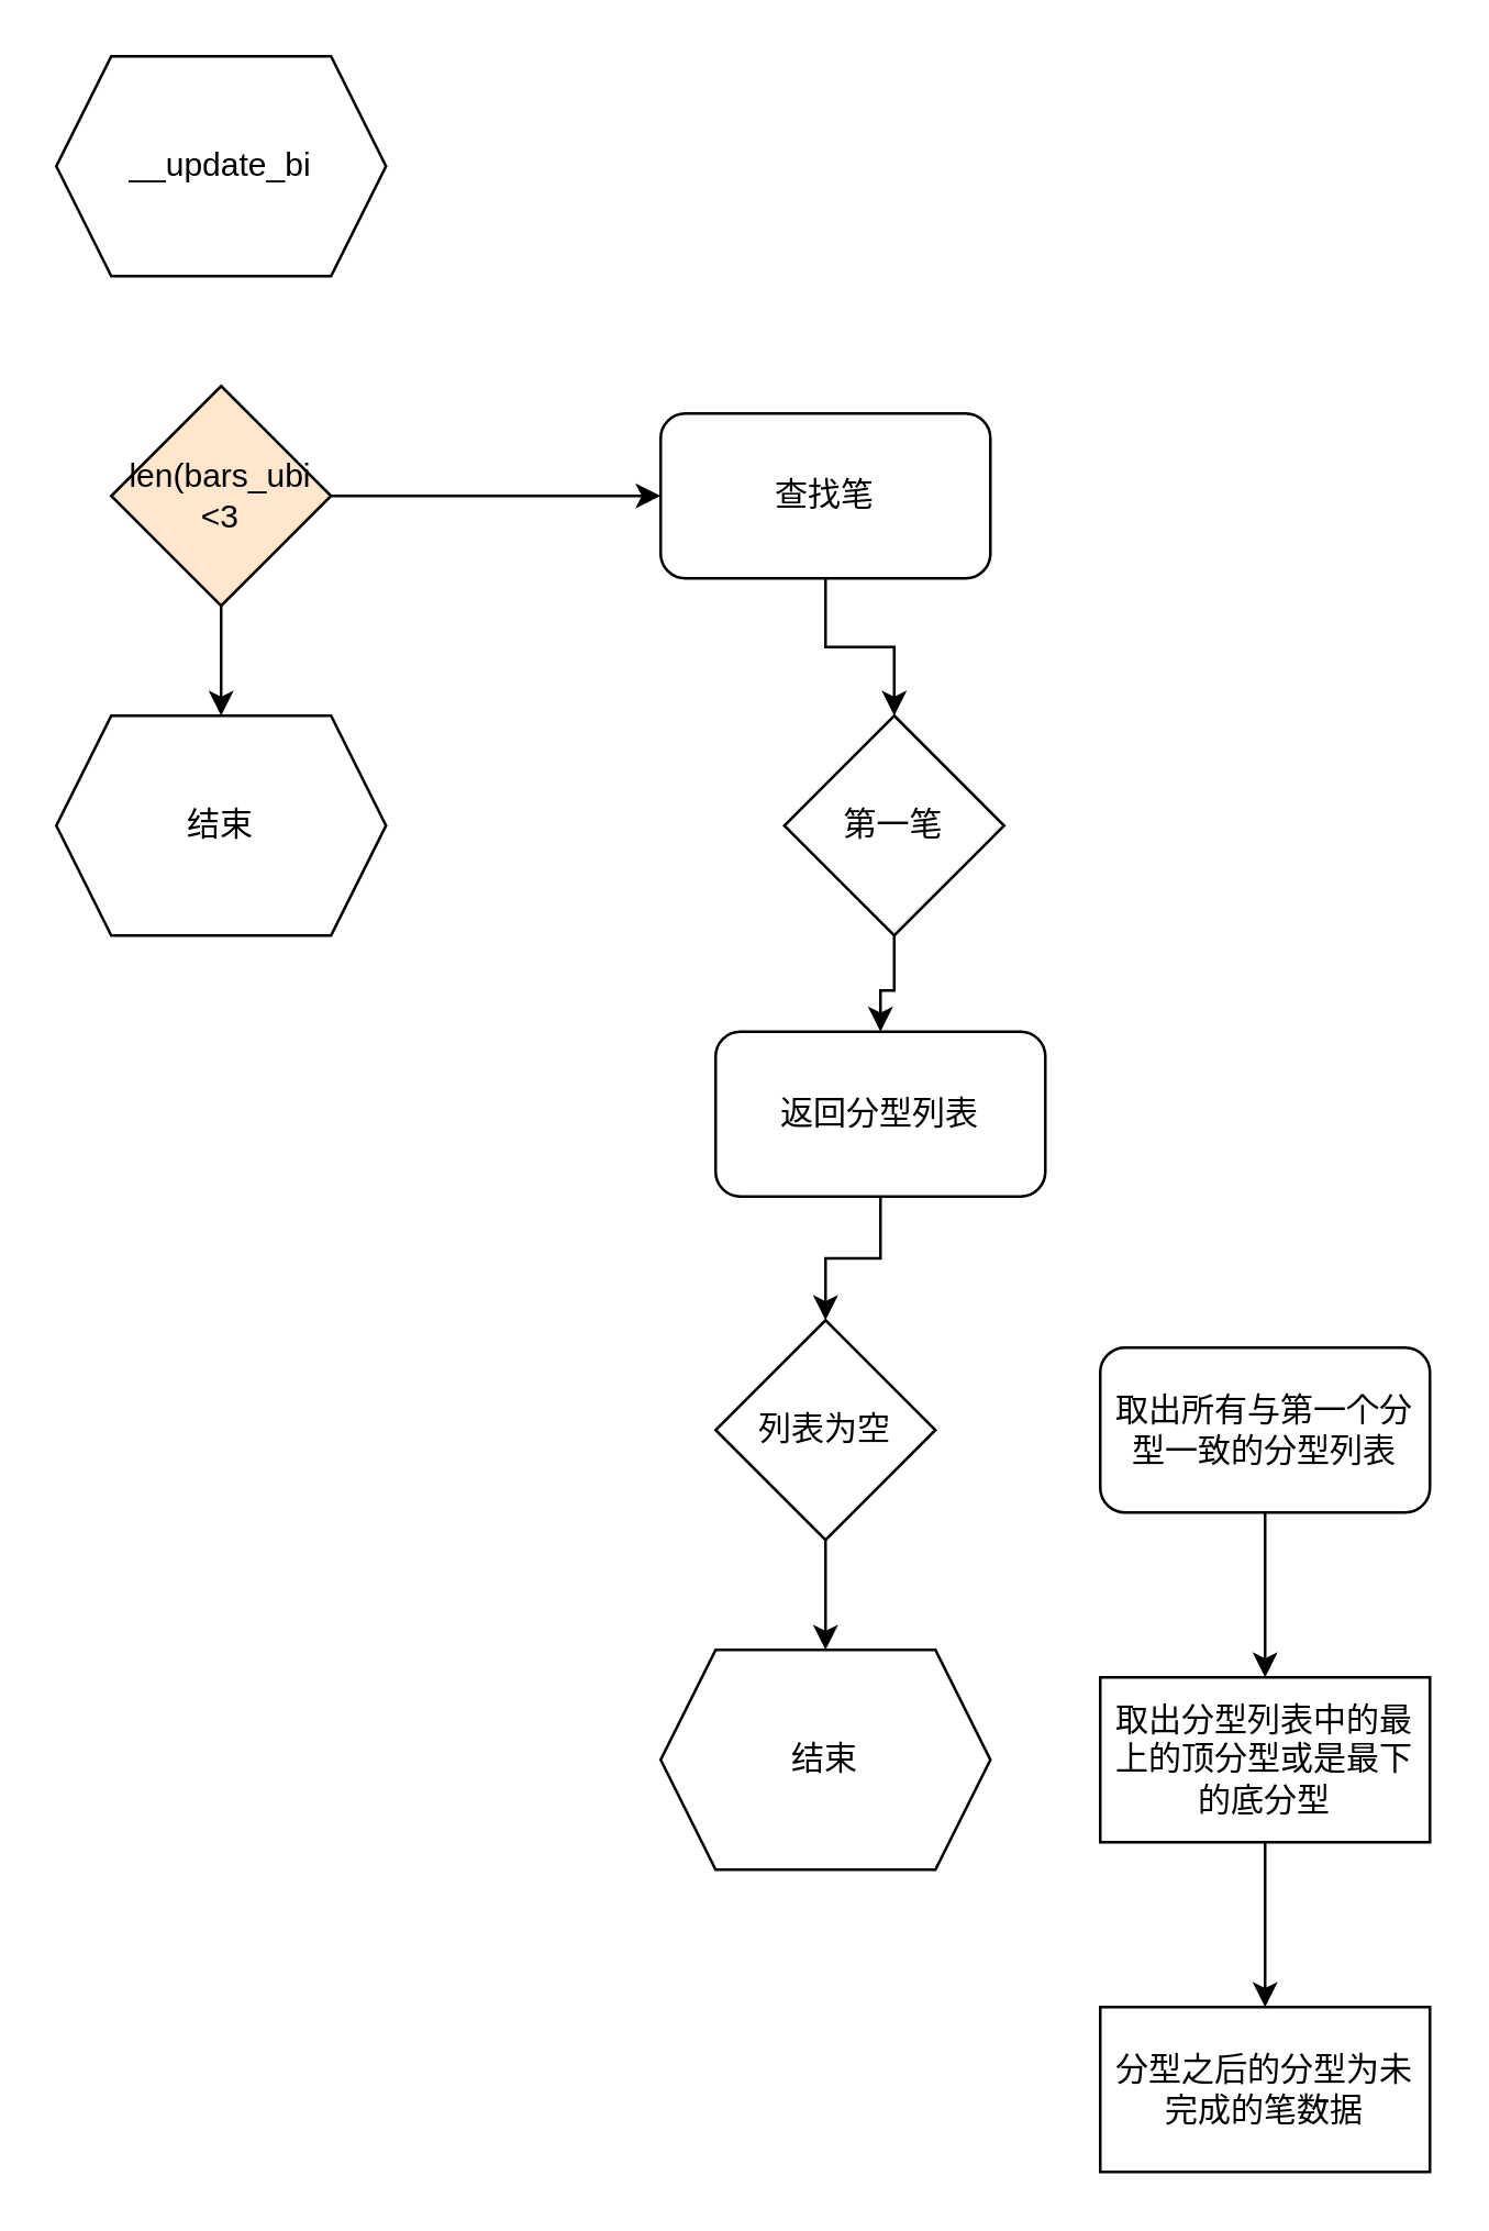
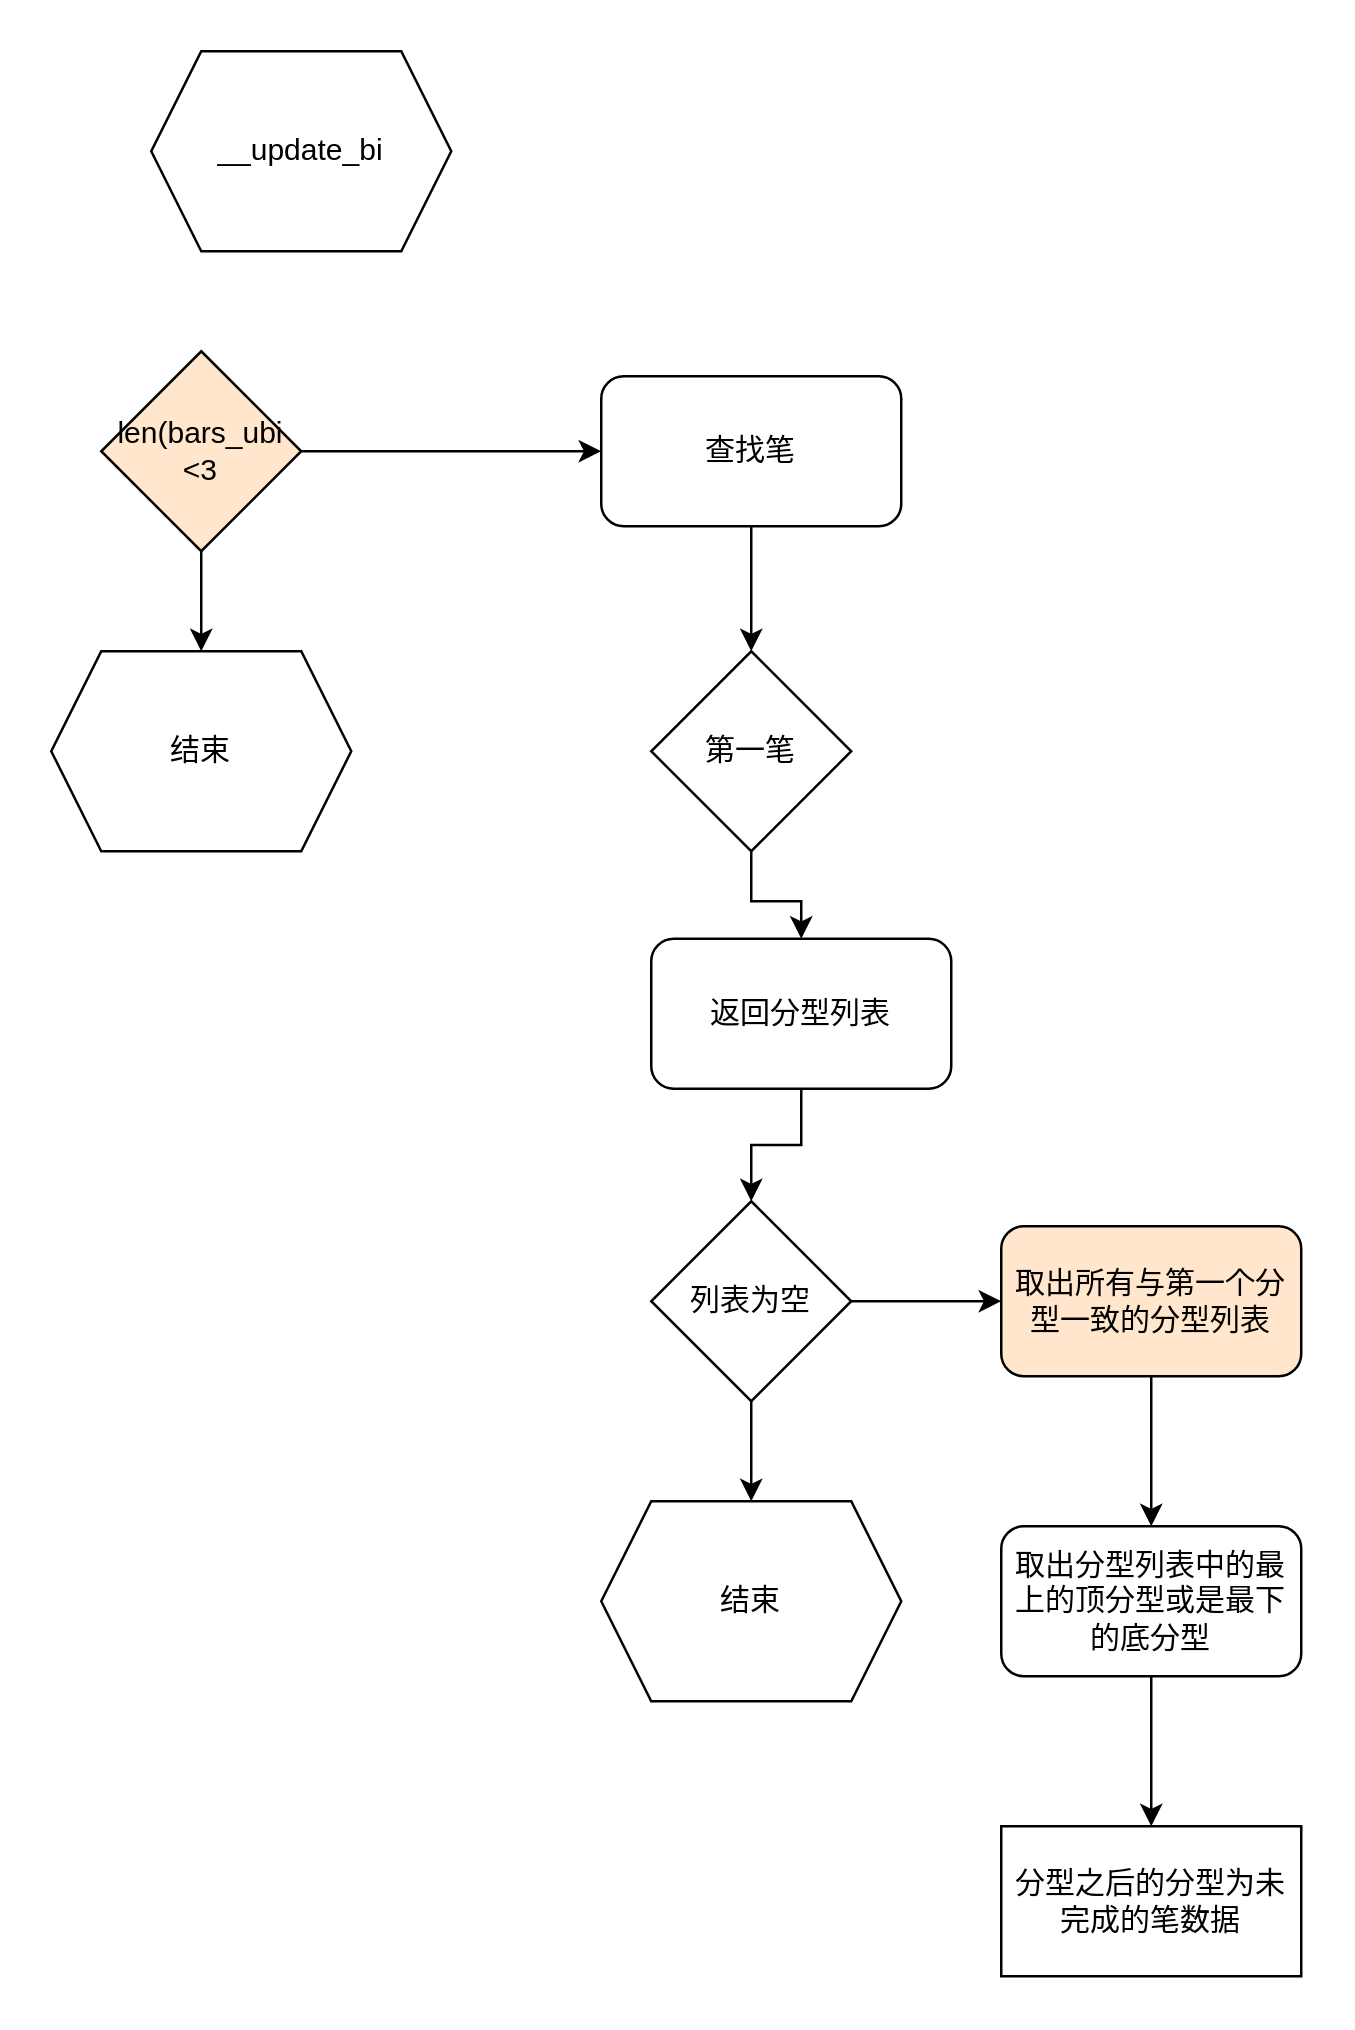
- <mxCell id="2" value="__update_bi" style="shape=hexagon;perimeter=hexagonPerimeter2;whiteSpace=wrap;html=1;fixedSize=1;fillColor=#FFFFFF;" vertex="1" parent="1"><mxGeometry x="20" y="20" width="120" height="80" as="geometry" /></mxCell>
+ <mxCell id="2" value="__update_bi" style="shape=hexagon;perimeter=hexagonPerimeter2;whiteSpace=wrap;html=1;fixedSize=1;fillColor=#FFFFFF;" vertex="1" parent="1"><mxGeometry x="60" y="20" width="120" height="80" as="geometry" /></mxCell>
- <mxCell id="10" value="第一笔" style="rhombus;whiteSpace=wrap;html=1;fillColor=#FFFFFF;" vertex="1" parent="1"><mxGeometry x="285" y="260" width="80" height="80" as="geometry" /></mxCell>
+ <mxCell id="10" value="第一笔" style="rhombus;whiteSpace=wrap;html=1;fillColor=#FFFFFF;" vertex="1" parent="1"><mxGeometry x="260" y="260" width="80" height="80" as="geometry" /></mxCell>
+ <mxCell id="14" style="edgeStyle=orthogonalEdgeStyle;rounded=0;orthogonalLoop=1;jettySize=auto;html=1;" edge="1" parent="1" source="15" target="18"><mxGeometry relative="1" as="geometry" /></mxCell>
- <mxCell id="18" value="取出所有与第一个分型一致的分型列表" style="rounded=1;whiteSpace=wrap;html=1;fillColor=#FFFFFF;" vertex="1" parent="1"><mxGeometry x="400" y="490" width="120" height="60" as="geometry" /></mxCell>
+ <mxCell id="18" value="取出所有与第一个分型一致的分型列表" style="rounded=1;whiteSpace=wrap;html=1;fillColor=#ffe6cc;" vertex="1" parent="1"><mxGeometry x="400" y="490" width="120" height="60" as="geometry" /></mxCell>
- <mxCell id="20" value="取出分型列表中的最上的顶分型或是最下的底分型" style="whiteSpace=wrap;html=1;fillColor=#FFFFFF;rounded=0;" vertex="1" parent="1"><mxGeometry x="400" y="610" width="120" height="60" as="geometry" /></mxCell>
+ <mxCell id="20" value="取出分型列表中的最上的顶分型或是最下的底分型" style="rounded=1;whiteSpace=wrap;html=1;fillColor=#FFFFFF;" vertex="1" parent="1"><mxGeometry x="400" y="610" width="120" height="60" as="geometry" /></mxCell>
